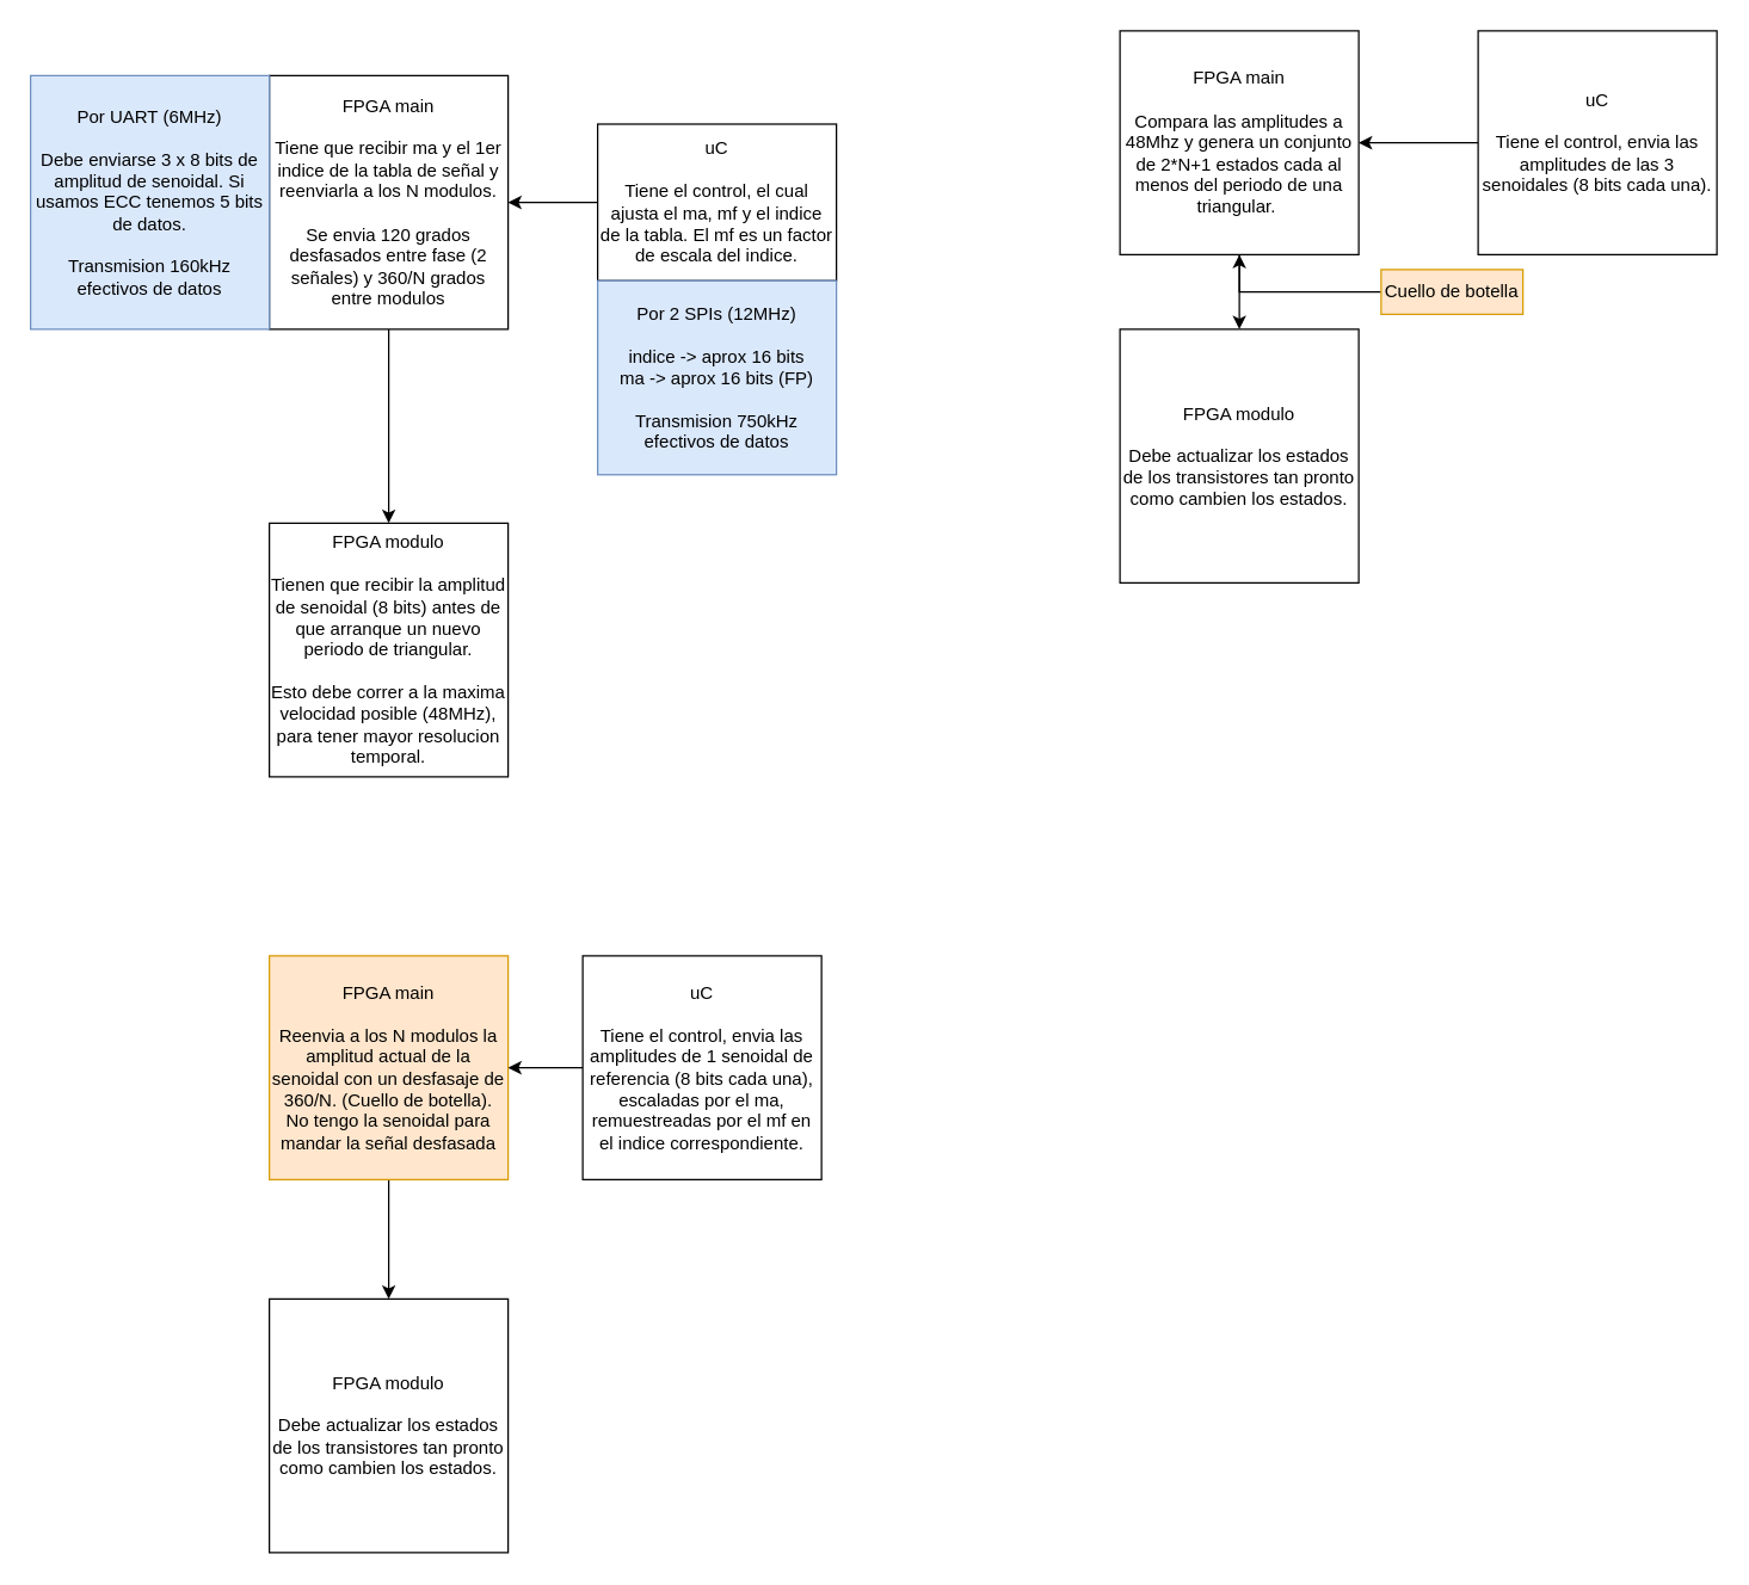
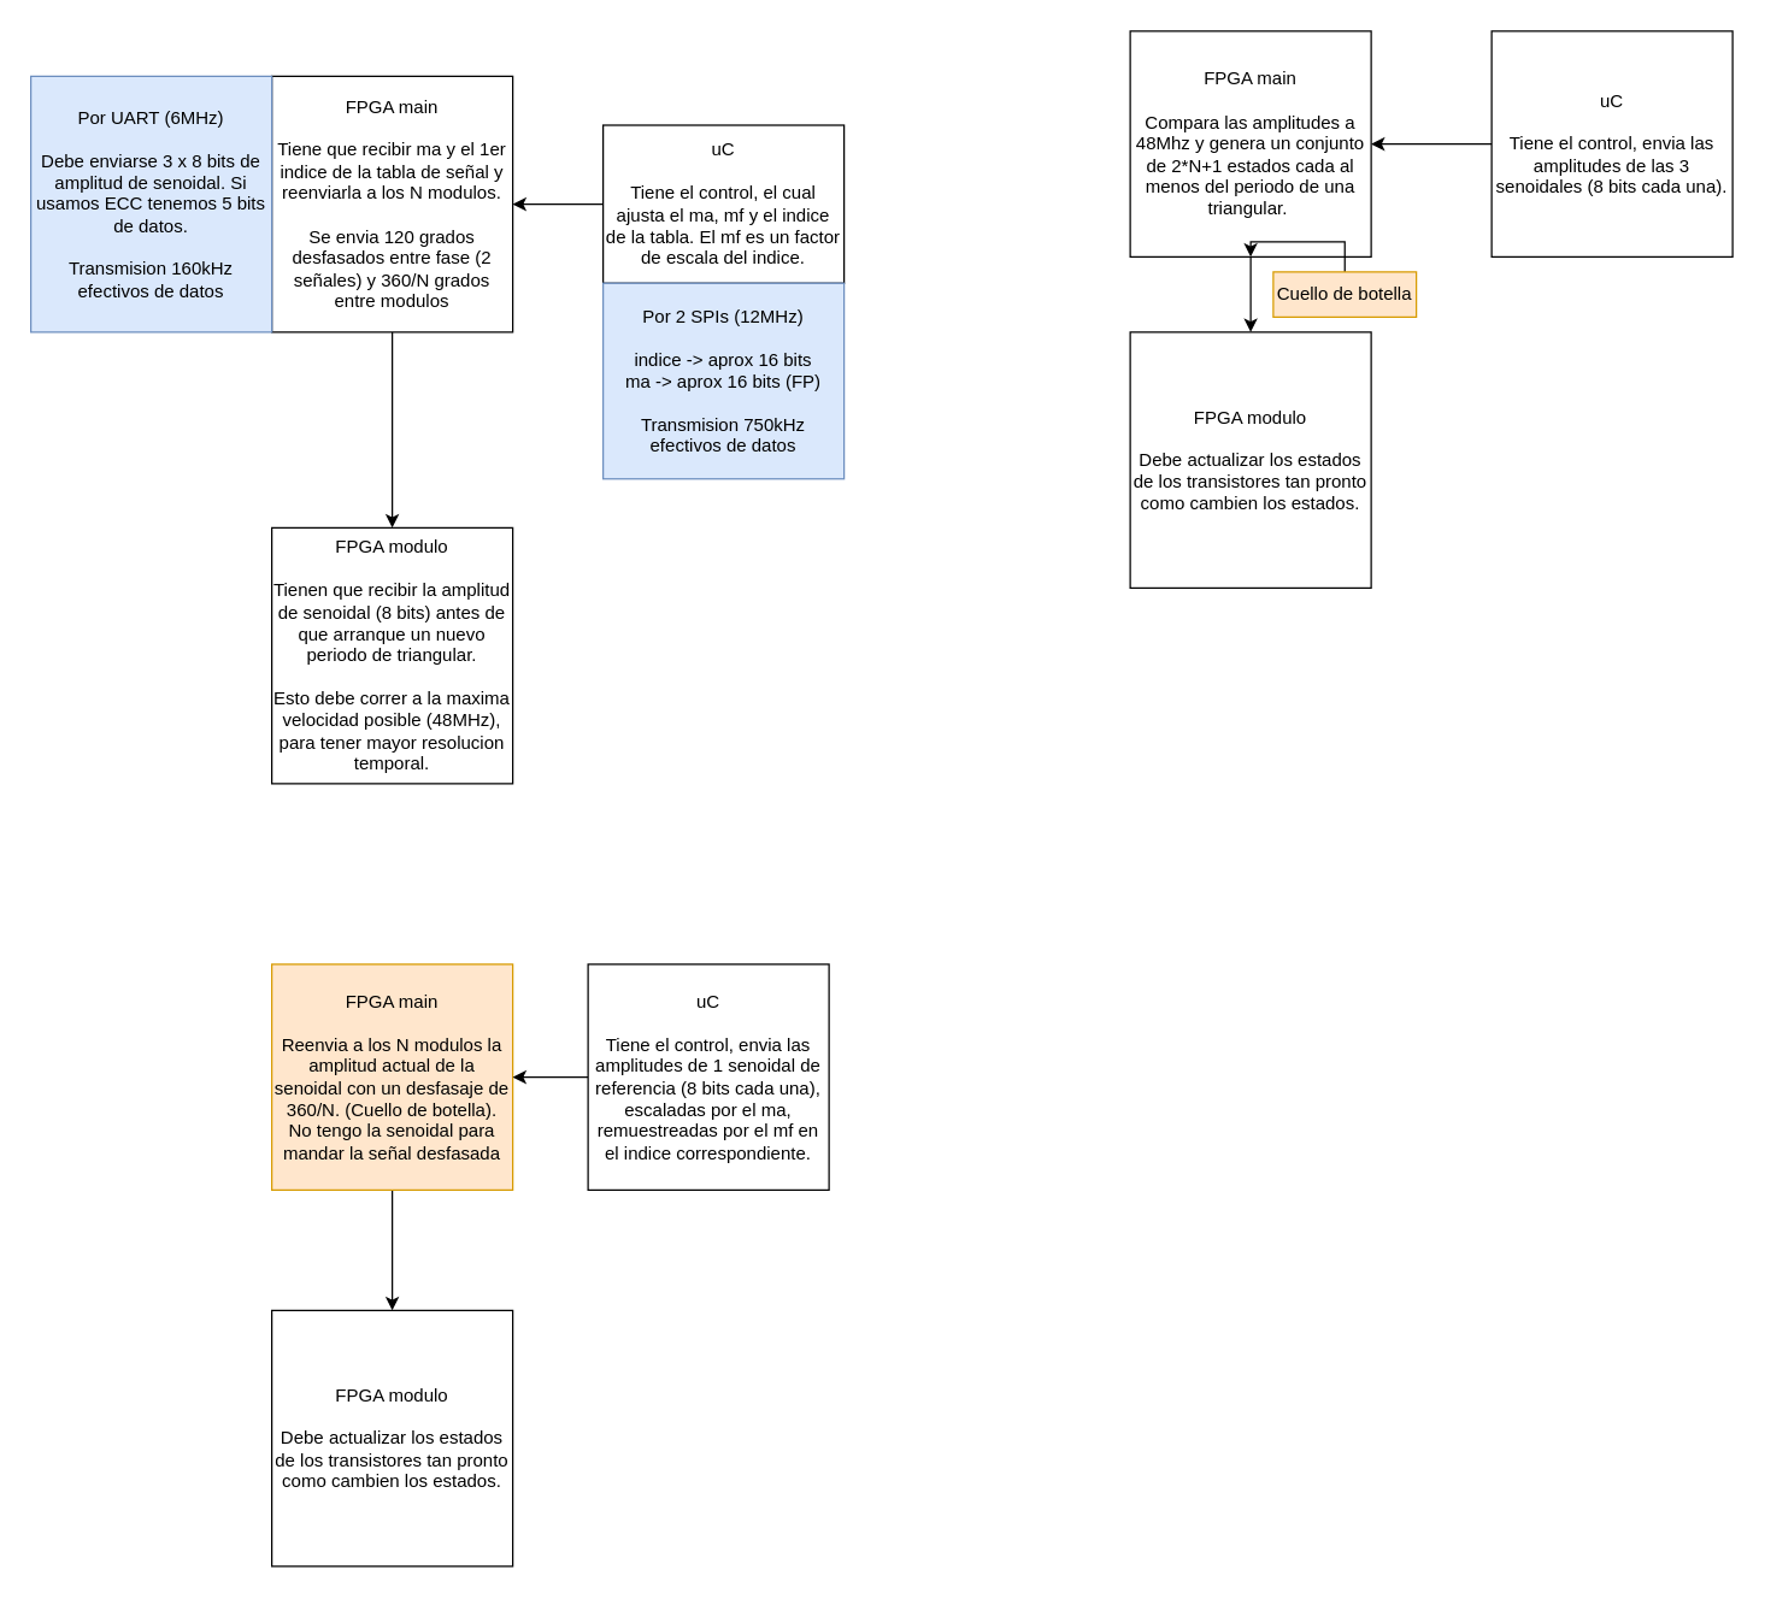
- <mxCell id="18" value="&lt;div&gt;Cuello de botella&lt;/div&gt;" style="text;html=1;align=center;verticalAlign=middle;whiteSpace=wrap;rounded=0;fillColor=#ffe6cc;strokeColor=#d79b00;" parent="1" vertex="1"><mxGeometry x="925" y="180" width="95" height="30" as="geometry" /></mxCell>
+ <mxCell id="18" value="&lt;div&gt;Cuello de botella&lt;/div&gt;" style="text;html=1;align=center;verticalAlign=middle;whiteSpace=wrap;rounded=0;fillColor=#ffe6cc;strokeColor=#d79b00;" parent="1" vertex="1"><mxGeometry x="845" y="180" width="95" height="30" as="geometry" /></mxCell>
